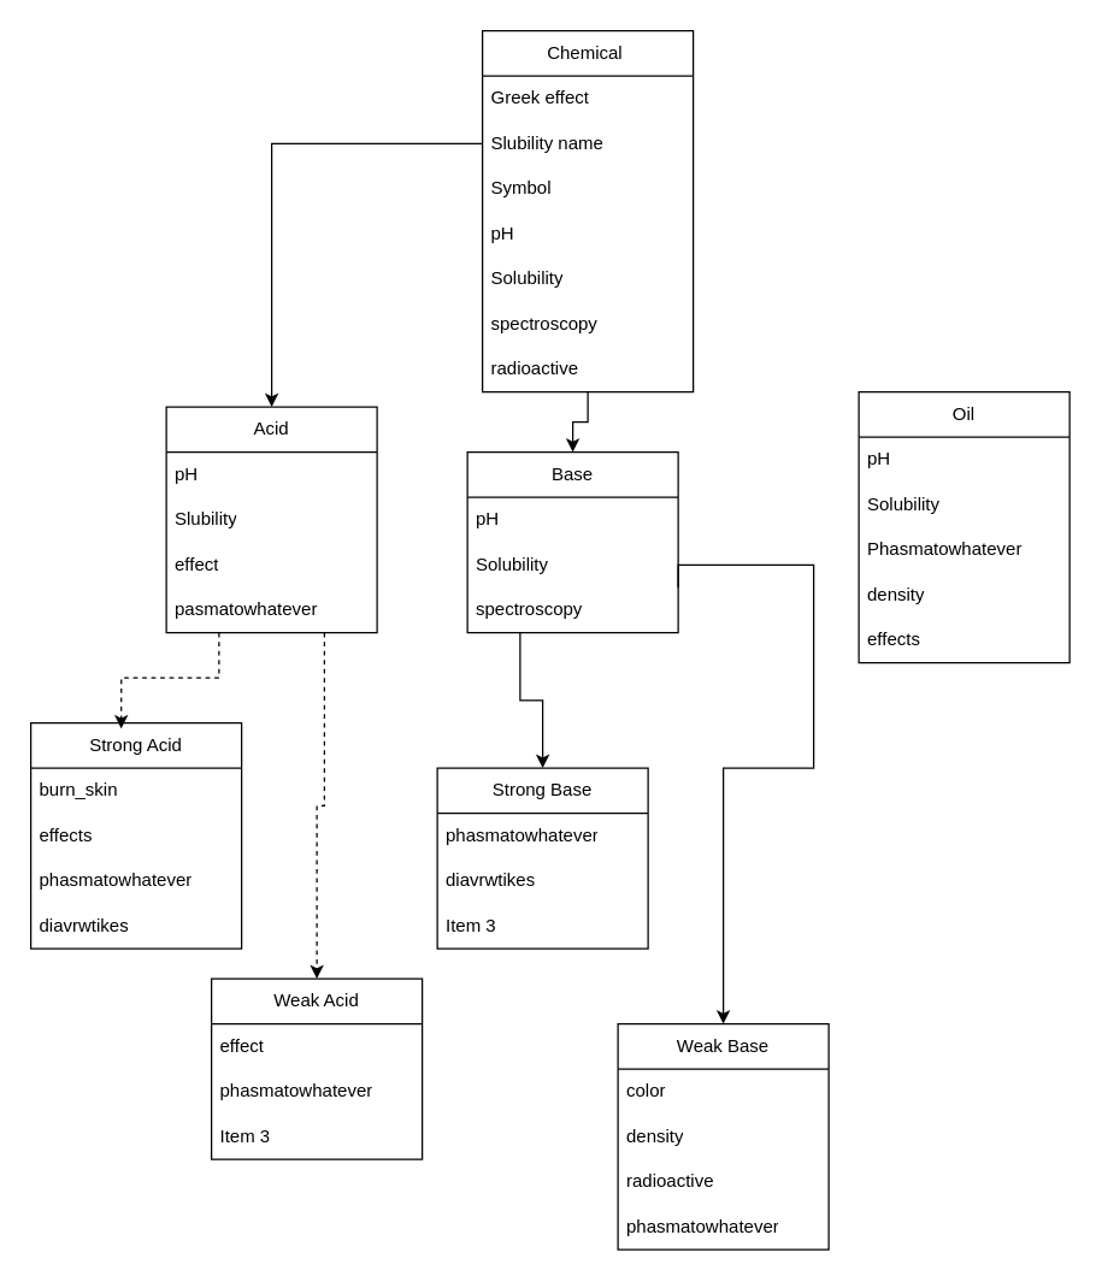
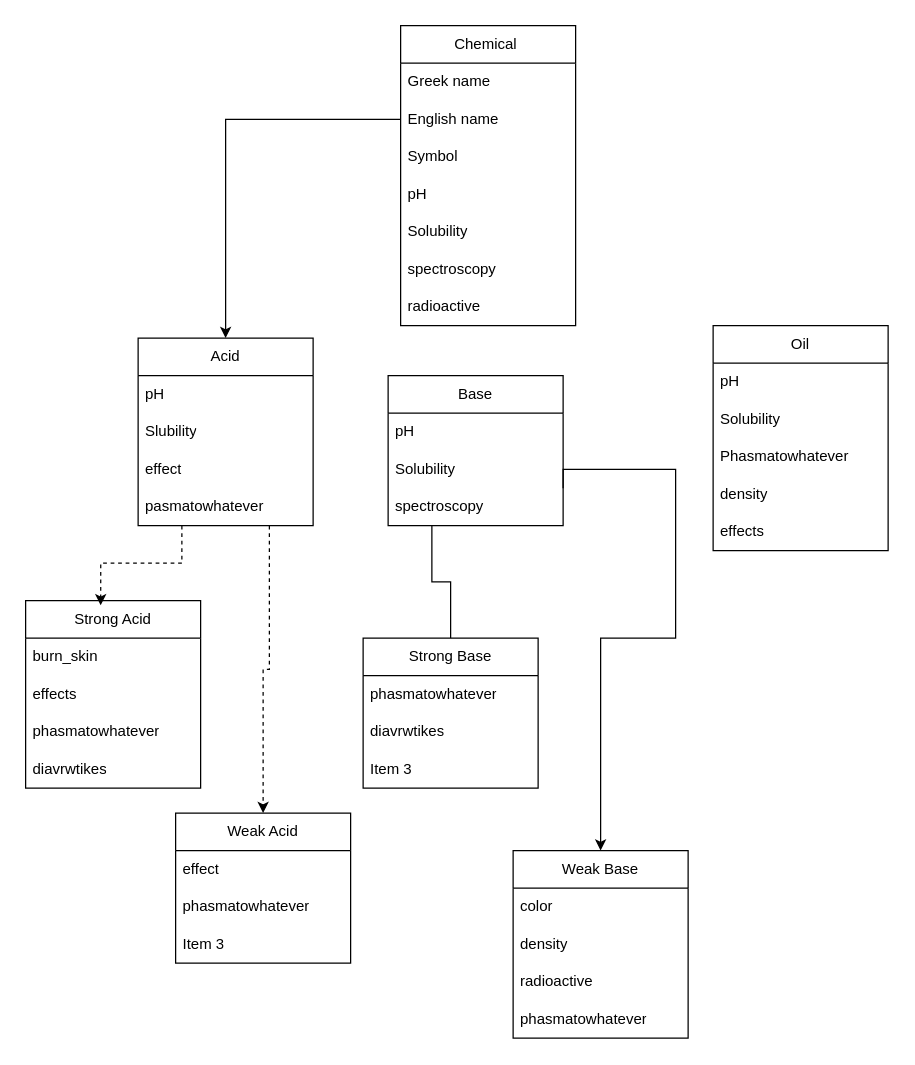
- <mxCell id="4" value="Greek effect" style="text;strokeColor=none;fillColor=none;align=left;verticalAlign=middle;spacingLeft=4;spacingRight=4;overflow=hidden;points=[[0,0.5],[1,0.5]];portConstraint=eastwest;rotatable=0;whiteSpace=wrap;html=1;" vertex="1" parent="3"><mxGeometry y="30" width="140" height="30" as="geometry" /></mxCell>
+ <mxCell id="4" value="Greek name" style="text;strokeColor=none;fillColor=none;align=left;verticalAlign=middle;spacingLeft=4;spacingRight=4;overflow=hidden;points=[[0,0.5],[1,0.5]];portConstraint=eastwest;rotatable=0;whiteSpace=wrap;html=1;" vertex="1" parent="3"><mxGeometry y="30" width="140" height="30" as="geometry" /></mxCell>
- <mxCell id="5" value="Slubility name" style="text;strokeColor=none;fillColor=none;align=left;verticalAlign=middle;spacingLeft=4;spacingRight=4;overflow=hidden;points=[[0,0.5],[1,0.5]];portConstraint=eastwest;rotatable=0;whiteSpace=wrap;html=1;" vertex="1" parent="3"><mxGeometry y="60" width="140" height="30" as="geometry" /></mxCell>
+ <mxCell id="5" value="English name" style="text;strokeColor=none;fillColor=none;align=left;verticalAlign=middle;spacingLeft=4;spacingRight=4;overflow=hidden;points=[[0,0.5],[1,0.5]];portConstraint=eastwest;rotatable=0;whiteSpace=wrap;html=1;" vertex="1" parent="3"><mxGeometry y="60" width="140" height="30" as="geometry" /></mxCell>
- <mxCell id="2" style="edgeStyle=orthogonalEdgeStyle;rounded=0;orthogonalLoop=1;jettySize=auto;html=1;exitX=0.5;exitY=1;exitDx=0;exitDy=0;entryX=0.5;entryY=0;entryDx=0;entryDy=0;" edge="1" parent="1" source="3" target="18"><mxGeometry relative="1" as="geometry" /></mxCell>
- <mxCell id="17" style="edgeStyle=orthogonalEdgeStyle;rounded=0;orthogonalLoop=1;jettySize=auto;html=1;exitX=0.25;exitY=1;exitDx=0;exitDy=0;entryX=0.5;entryY=0;entryDx=0;entryDy=0;" edge="1" parent="1" source="18" target="38"><mxGeometry relative="1" as="geometry" /></mxCell>
+ <mxCell id="17" style="edgeStyle=orthogonalEdgeStyle;rounded=0;orthogonalLoop=1;jettySize=auto;html=1;exitX=0.25;exitY=1;exitDx=0;exitDy=0;entryX=0.5;entryY=0;entryDx=0;entryDy=0;endArrow=none;" edge="1" parent="1" source="18" target="38"><mxGeometry relative="1" as="geometry" /></mxCell>
